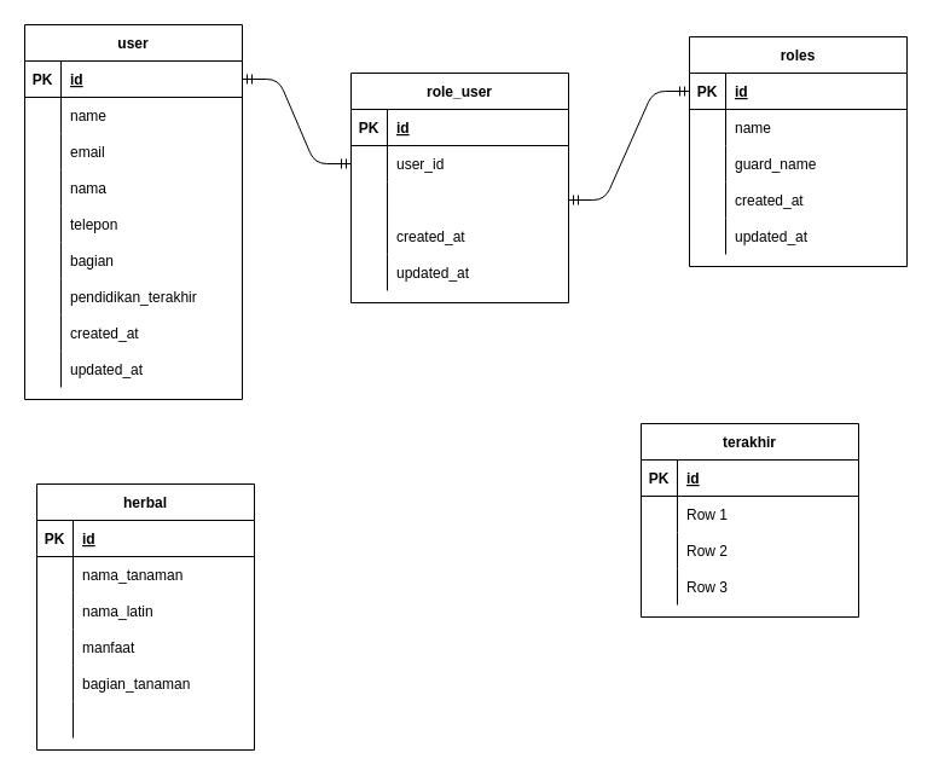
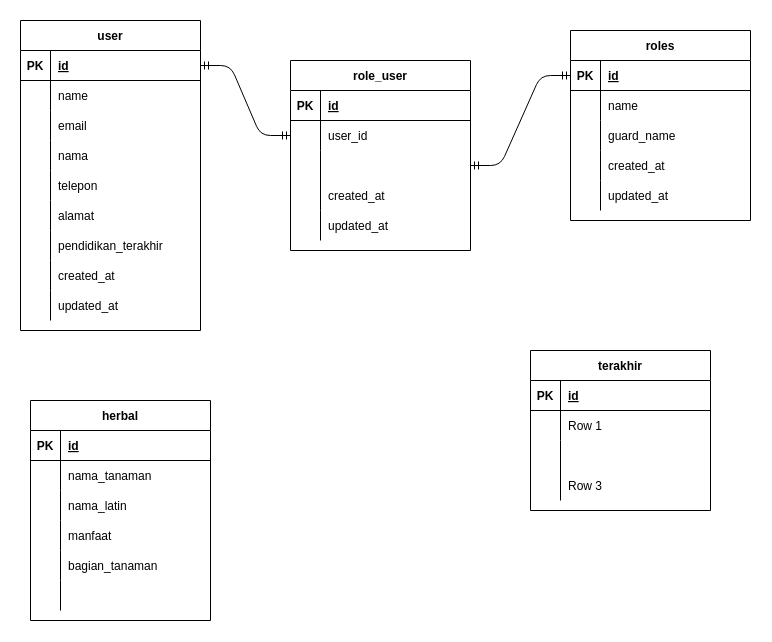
- <mxCell id="20" value="bagian" style="shape=partialRectangle;connectable=0;fillColor=none;top=0;left=0;bottom=0;right=0;align=left;spacingLeft=6;overflow=hidden;" vertex="1" parent="18"><mxGeometry x="30" width="150" height="30" as="geometry" /></mxCell>
+ <mxCell id="20" value="alamat" style="shape=partialRectangle;connectable=0;fillColor=none;top=0;left=0;bottom=0;right=0;align=left;spacingLeft=6;overflow=hidden;" vertex="1" parent="18"><mxGeometry x="30" width="150" height="30" as="geometry" /></mxCell>
- <mxCell id="91" value="Row 2" style="shape=partialRectangle;connectable=0;fillColor=none;top=0;left=0;bottom=0;right=0;align=left;spacingLeft=6;overflow=hidden;" vertex="1" parent="89"><mxGeometry x="30" width="150" height="30" as="geometry" /></mxCell>
